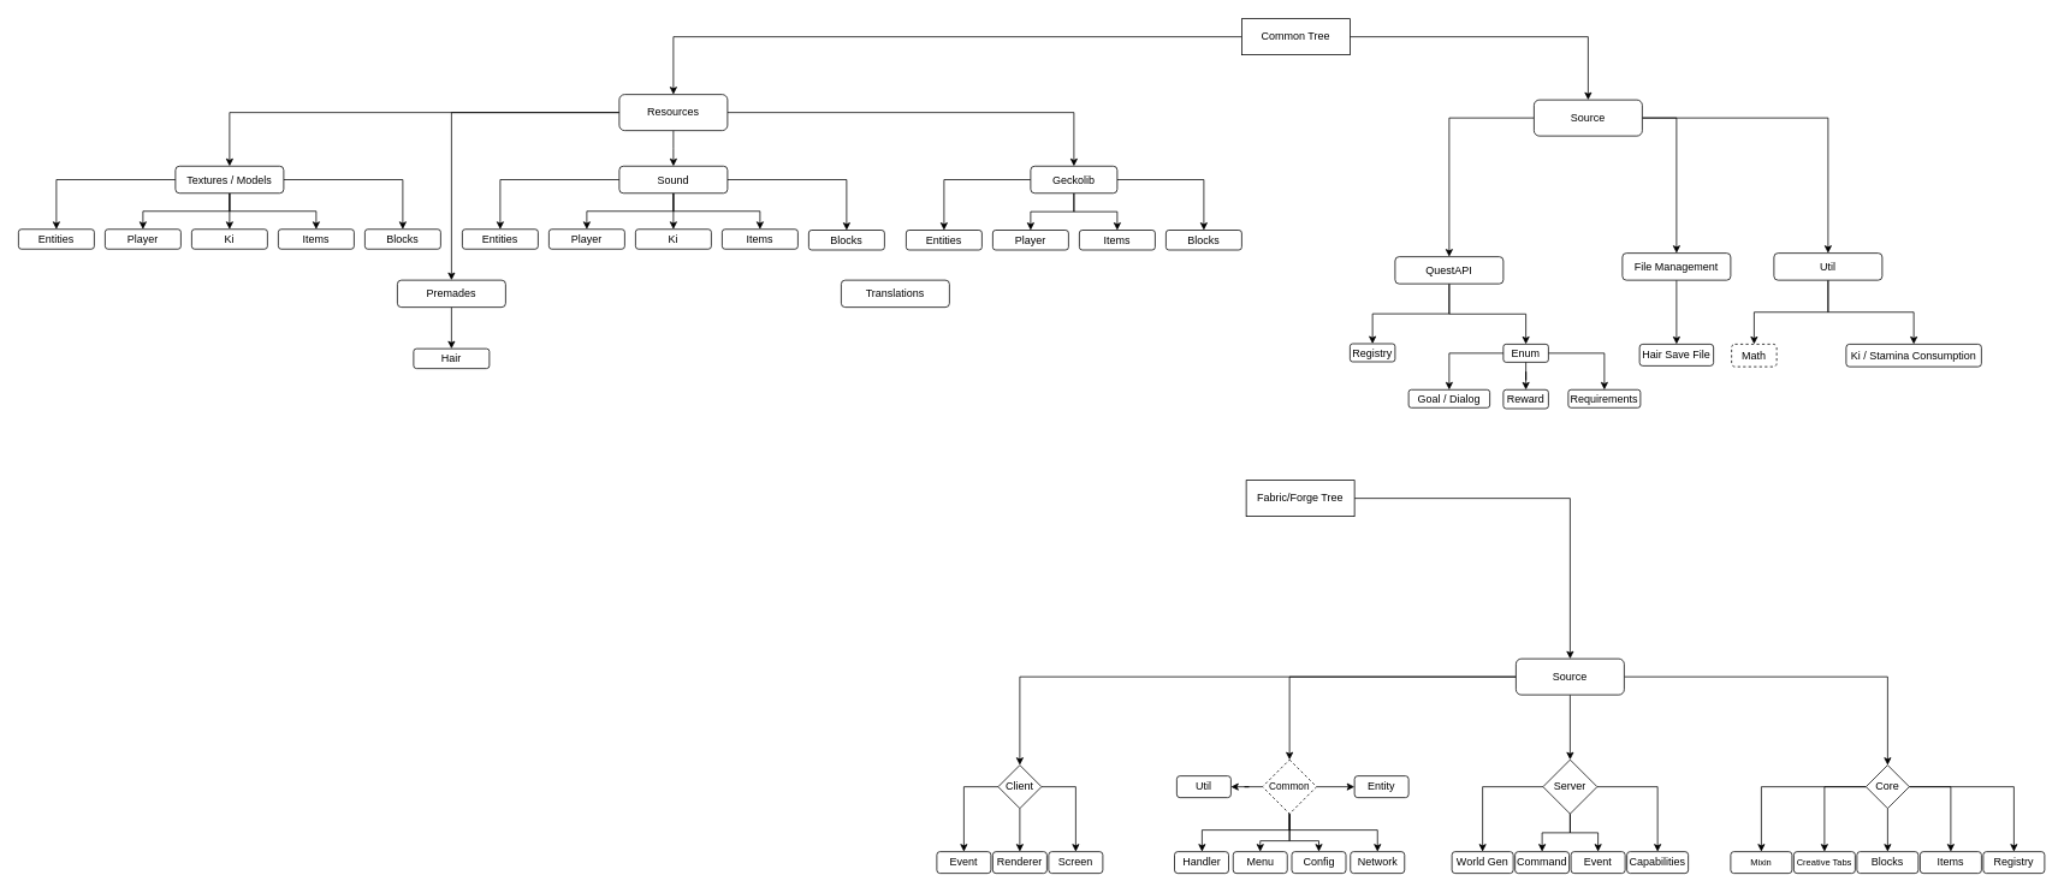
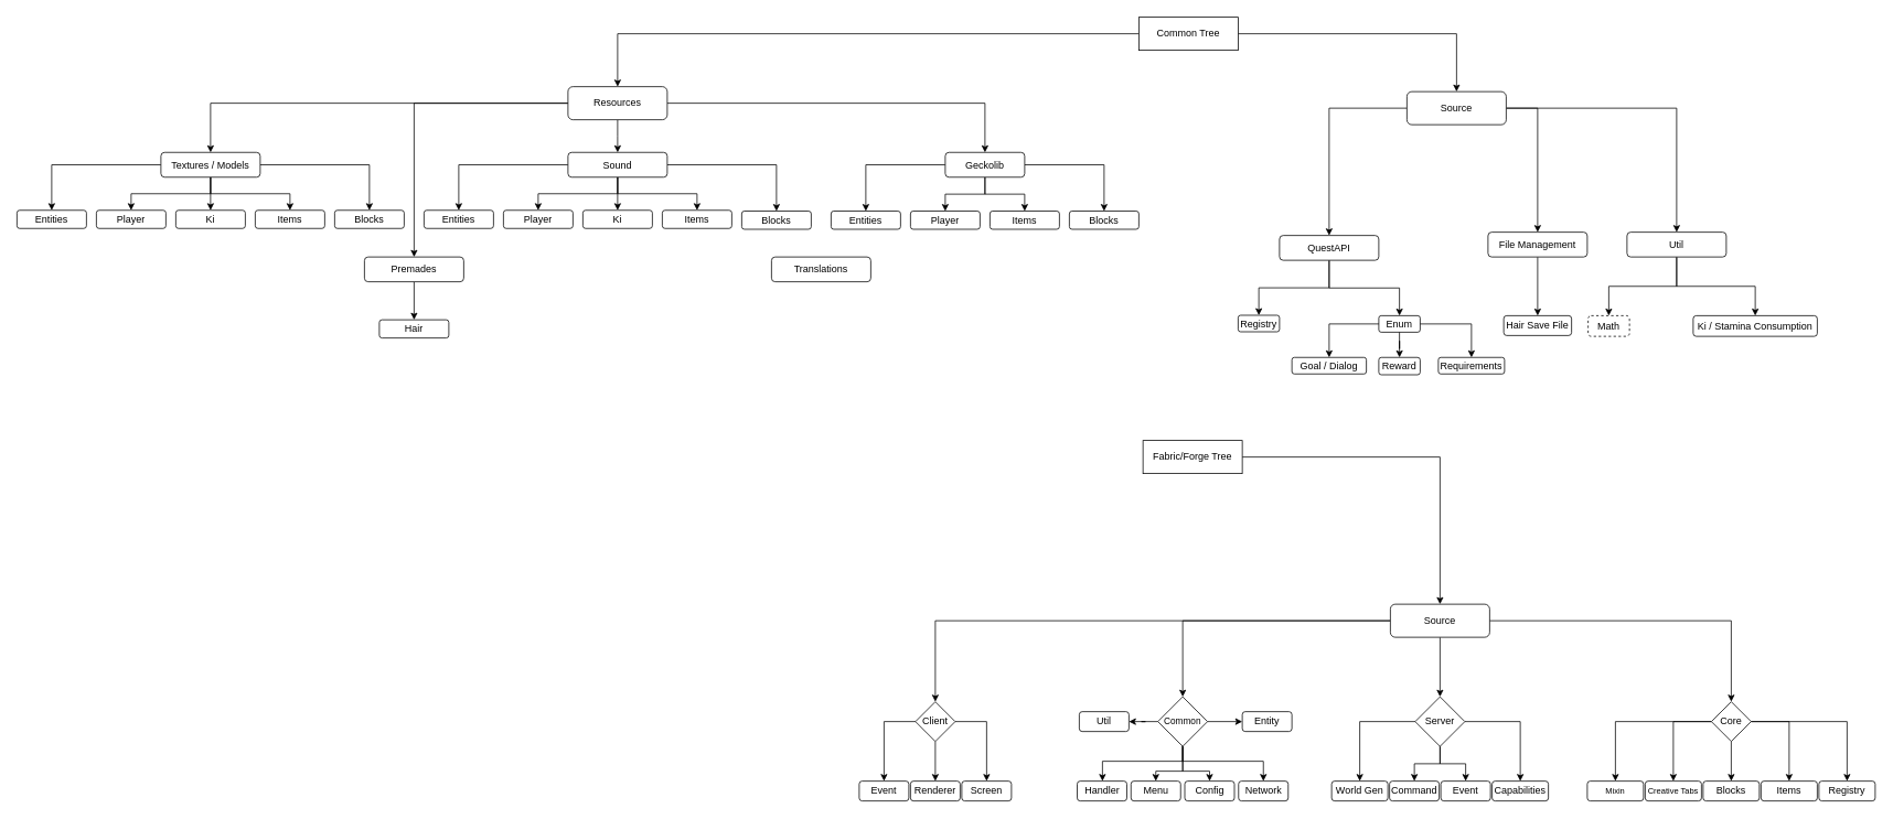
- <mxCell id="86" value="Common" style="rhombus;whiteSpace=wrap;html=1;fontSize=11;dashed=1;" vertex="1" parent="1"><mxGeometry x="1399" y="842" width="60" height="60" as="geometry" /></mxCell>
+ <mxCell id="86" value="Common" style="rhombus;whiteSpace=wrap;html=1;fontSize=11;" vertex="1" parent="1"><mxGeometry x="1399" y="842" width="60" height="60" as="geometry" /></mxCell>
